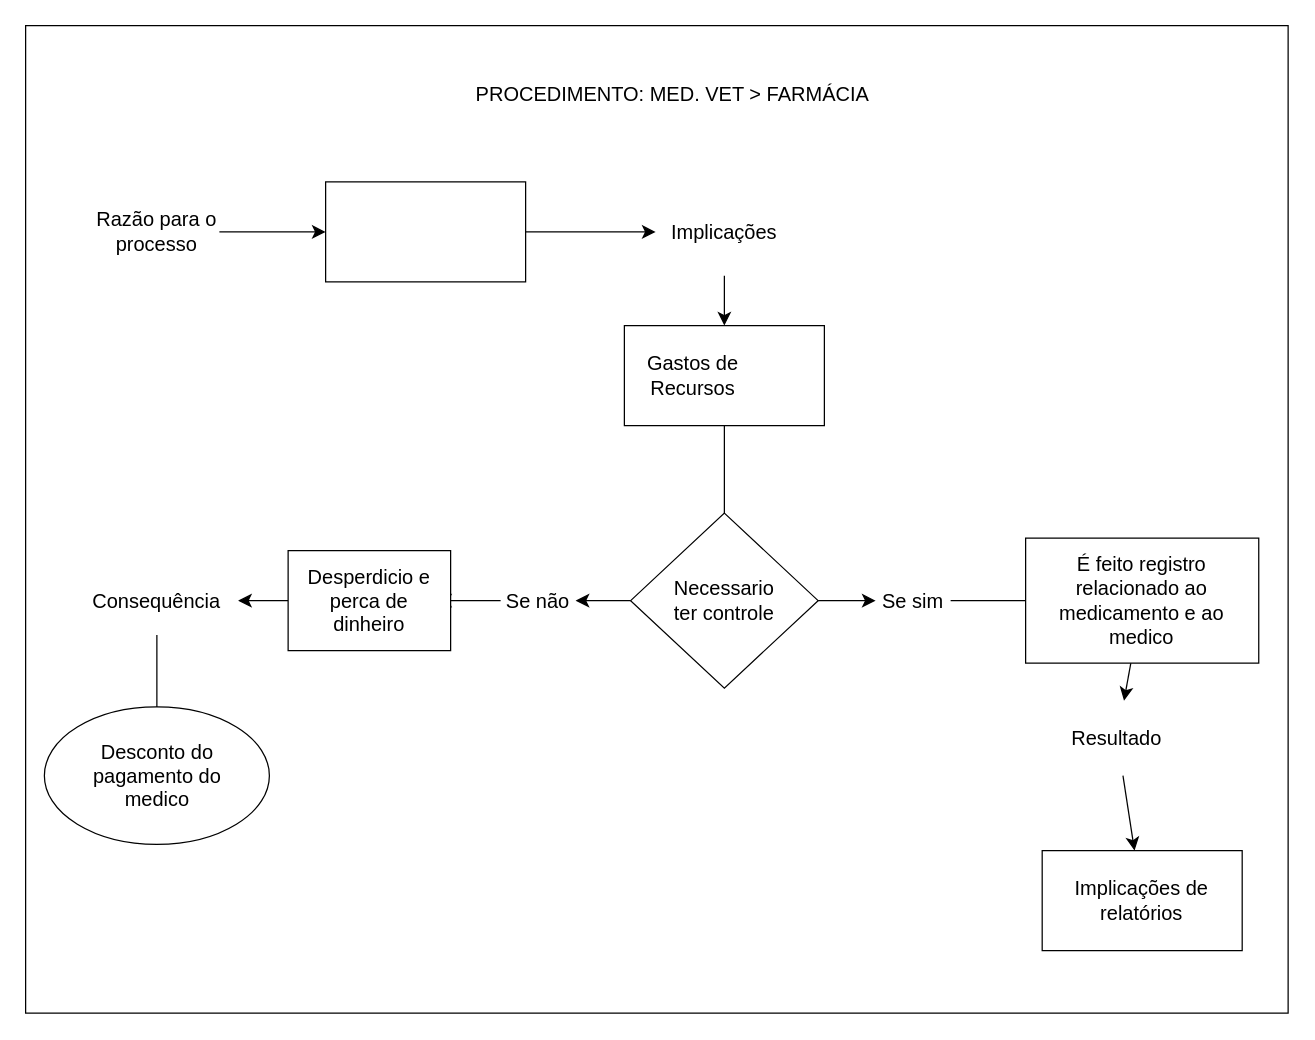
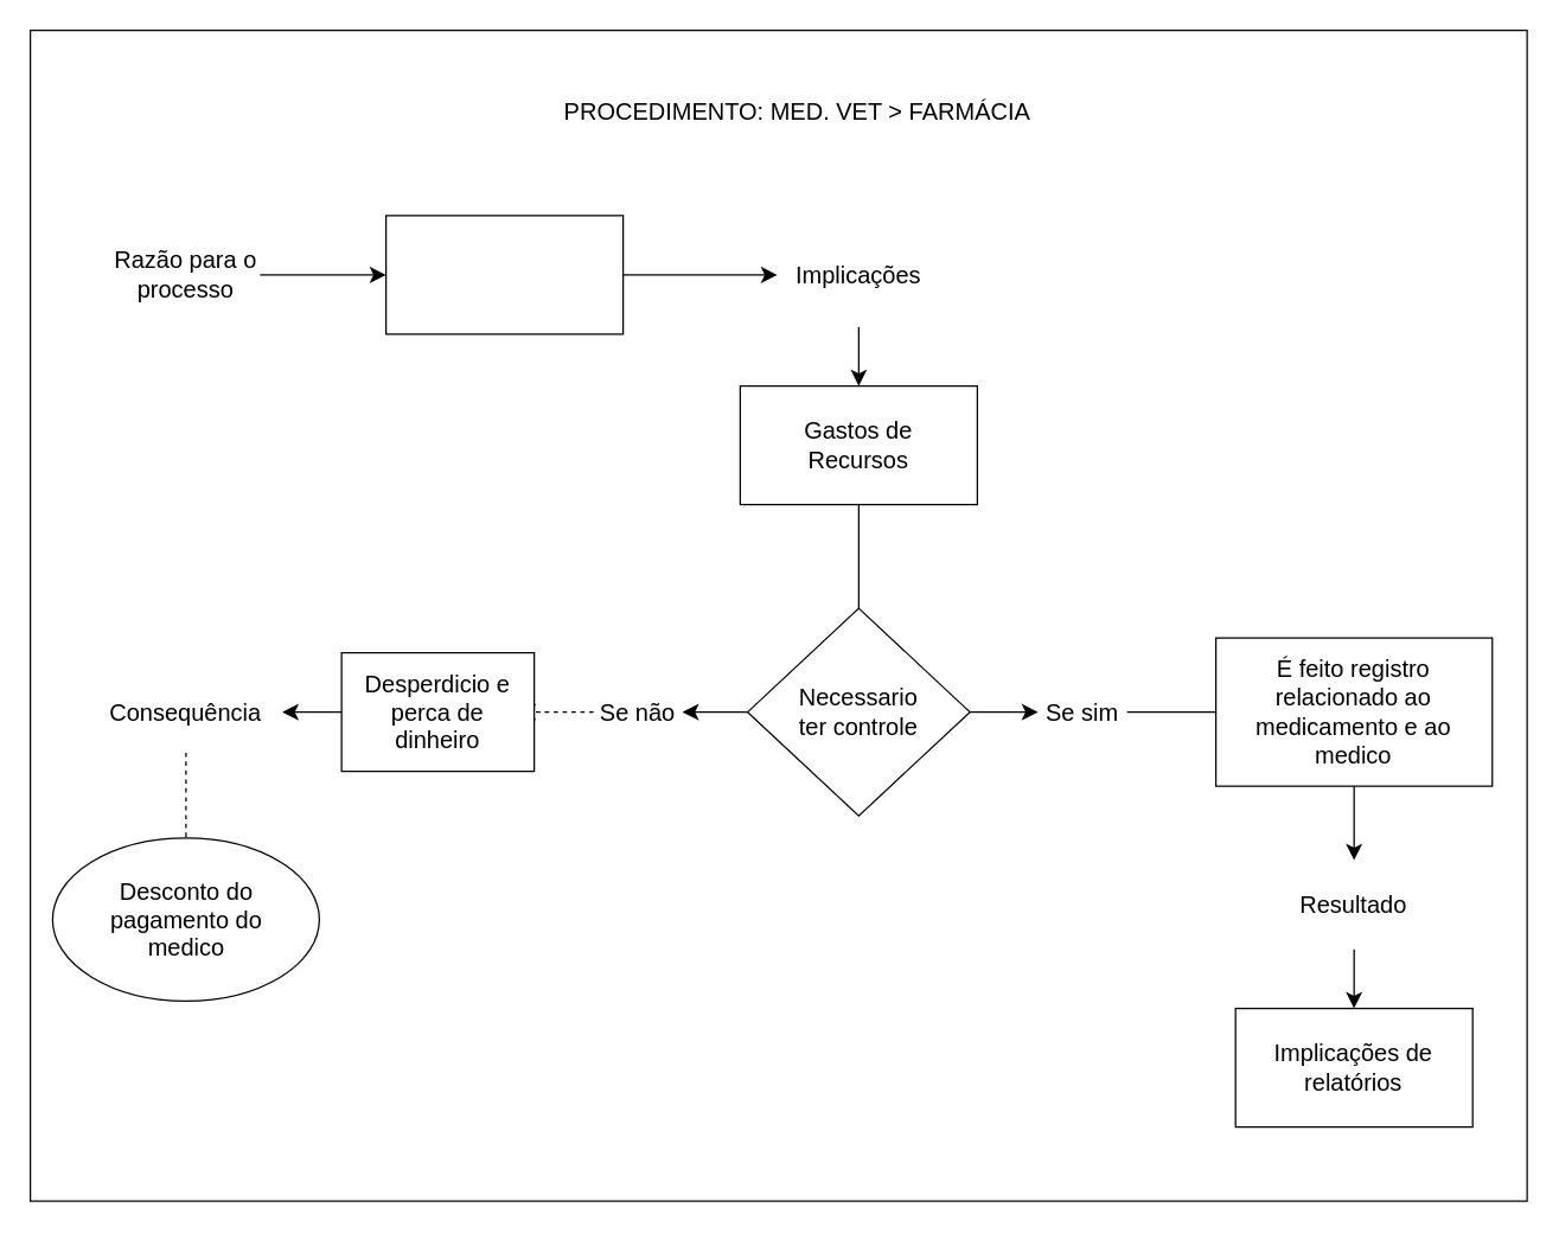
- <mxCell id="9" value="Gastos de Recursos" style="text;strokeColor=none;align=center;fillColor=none;html=1;verticalAlign=middle;whiteSpace=wrap;rounded=0;fontSize=16;" parent="1" vertex="1"><mxGeometry x="504" y="270" width="100" height="60" as="geometry" /></mxCell>
+ <mxCell id="9" value="Gastos de Recursos" style="text;strokeColor=none;align=center;fillColor=none;html=1;verticalAlign=middle;whiteSpace=wrap;rounded=0;fontSize=16;" parent="1" vertex="1"><mxGeometry x="529" y="270" width="100" height="60" as="geometry" /></mxCell>
- <mxCell id="14" value="" style="edgeStyle=none;curved=1;rounded=0;orthogonalLoop=1;jettySize=auto;html=1;fontSize=12;startSize=8;endSize=8;" parent="1" source="15" target="18" edge="1"><mxGeometry relative="1" as="geometry" /></mxCell>
+ <mxCell id="14" value="" style="edgeStyle=none;curved=1;rounded=0;orthogonalLoop=1;jettySize=auto;html=1;fontSize=12;startSize=8;endSize=8;dashed=1;" parent="1" source="15" target="18" edge="1"><mxGeometry relative="1" as="geometry" /></mxCell>
- <mxCell id="19" value="" style="edgeStyle=none;curved=1;rounded=0;orthogonalLoop=1;jettySize=auto;html=1;fontSize=12;startSize=8;endSize=8;" parent="1" source="20" target="30" edge="1"><mxGeometry relative="1" as="geometry" /></mxCell>
+ <mxCell id="19" value="" style="edgeStyle=none;curved=1;rounded=0;orthogonalLoop=1;jettySize=auto;html=1;fontSize=12;startSize=8;endSize=8;dashed=1;" parent="1" source="20" target="30" edge="1"><mxGeometry relative="1" as="geometry" /></mxCell>
- <mxCell id="33" value="Resultado" style="text;strokeColor=none;fillColor=none;html=1;align=center;verticalAlign=middle;whiteSpace=wrap;rounded=0;fontSize=16;" parent="1" vertex="1"><mxGeometry x="838.25" y="560" width="110" height="60" as="geometry" /></mxCell>
+ <mxCell id="33" value="Resultado" style="text;strokeColor=none;fillColor=none;html=1;align=center;verticalAlign=middle;whiteSpace=wrap;rounded=0;fontSize=16;" parent="1" vertex="1"><mxGeometry x="858.25" y="580" width="110" height="60" as="geometry" /></mxCell>
